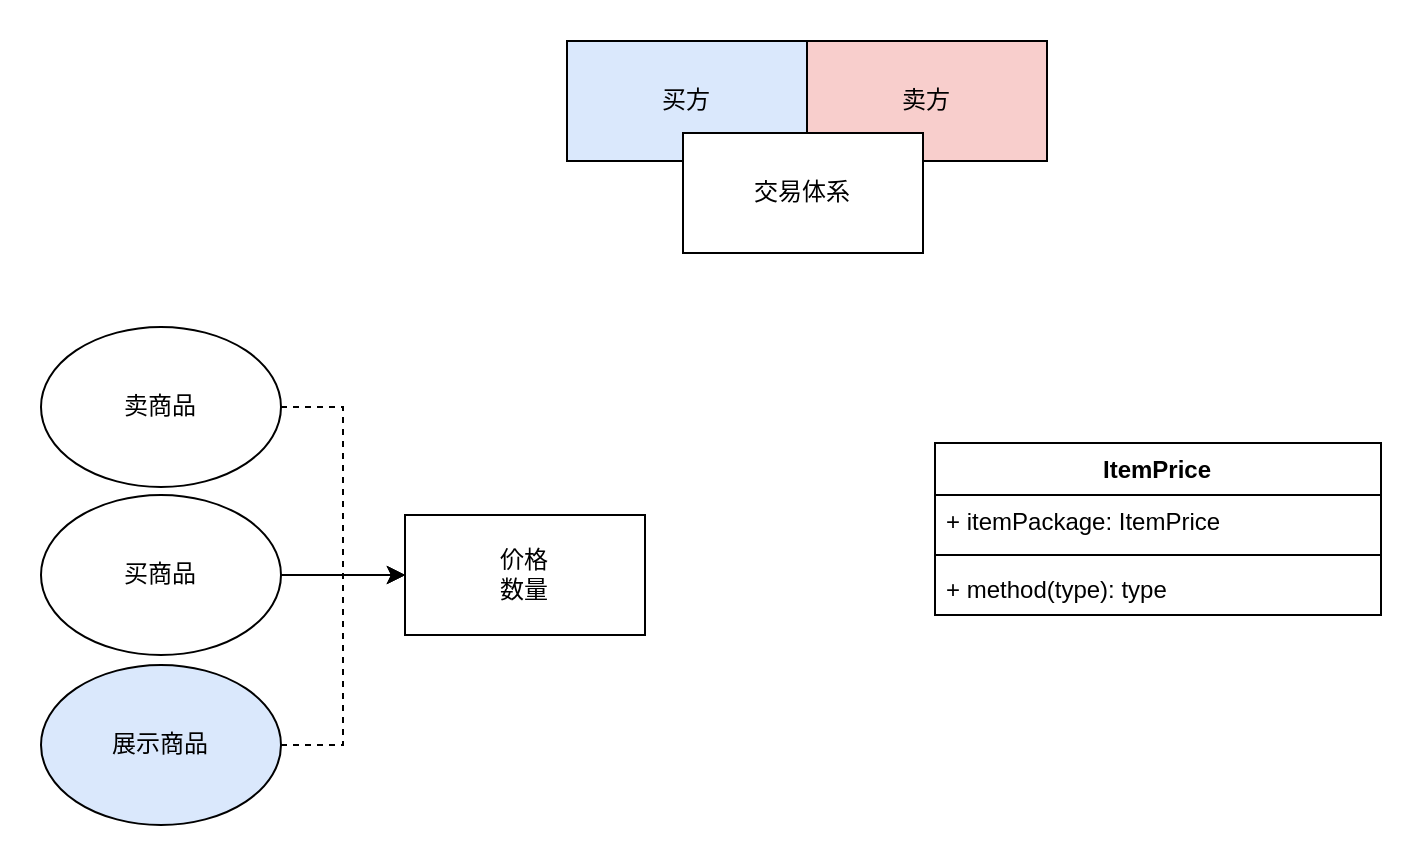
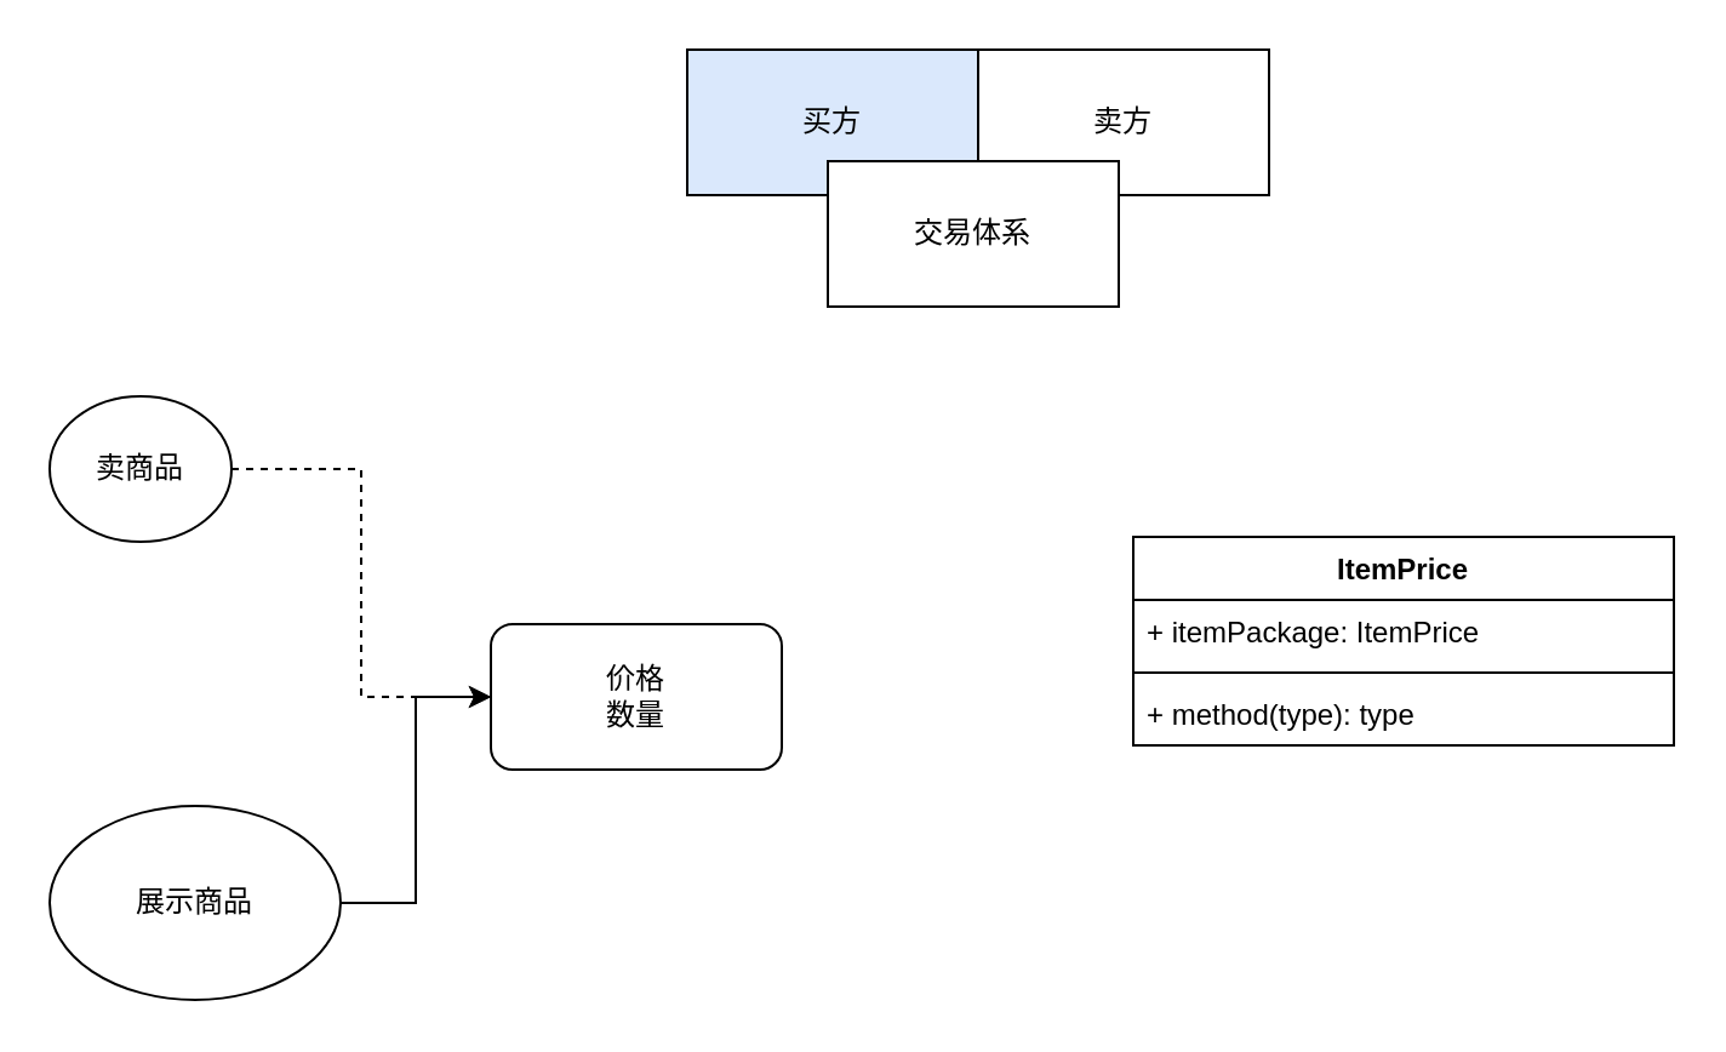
- <mxCell id="3" value="卖方" style="rounded=0;whiteSpace=wrap;html=1;fillColor=#f8cecc;" parent="1" vertex="1"><mxGeometry x="403" y="20" width="120" height="60" as="geometry" /></mxCell>
+ <mxCell id="3" value="卖方" style="rounded=0;whiteSpace=wrap;html=1;" parent="1" vertex="1"><mxGeometry x="403" y="20" width="120" height="60" as="geometry" /></mxCell>
- <mxCell id="8" value="卖商品" style="ellipse;whiteSpace=wrap;html=1;" parent="1" vertex="1"><mxGeometry x="20" y="163" width="120" height="80" as="geometry" /></mxCell>
+ <mxCell id="8" value="卖商品" style="ellipse;whiteSpace=wrap;html=1;" parent="1" vertex="1"><mxGeometry x="20" y="163" width="75" height="60" as="geometry" /></mxCell>
- <mxCell id="6" value="买商品" style="ellipse;whiteSpace=wrap;html=1;" parent="1" vertex="1"><mxGeometry x="20" y="247" width="120" height="80" as="geometry" /></mxCell>
- <mxCell id="5" style="edgeStyle=orthogonalEdgeStyle;rounded=0;orthogonalLoop=1;jettySize=auto;html=1;exitX=1;exitY=0.5;exitDx=0;exitDy=0;entryX=0;entryY=0.5;entryDx=0;entryDy=0;" parent="1" source="6" target="11" edge="1"><mxGeometry relative="1" as="geometry"><mxPoint x="187.138" y="287.103" as="targetPoint" /></mxGeometry></mxCell>
- <mxCell id="11" value="价格&lt;br&gt;数量" style="rounded=0;whiteSpace=wrap;html=1;" parent="1" vertex="1"><mxGeometry x="202" y="257" width="120" height="60" as="geometry" /></mxCell>
+ <mxCell id="11" value="价格&lt;br&gt;数量" style="whiteSpace=wrap;html=1;rounded=1;" parent="1" vertex="1"><mxGeometry x="202" y="257" width="120" height="60" as="geometry" /></mxCell>
- <mxCell id="9" style="edgeStyle=orthogonalEdgeStyle;rounded=0;orthogonalLoop=1;jettySize=auto;html=1;exitX=1;exitY=0.5;exitDx=0;exitDy=0;entryX=0;entryY=0.5;entryDx=0;entryDy=0;dashed=1;" parent="1" source="10" target="11" edge="1"><mxGeometry relative="1" as="geometry" /></mxCell>
+ <mxCell id="9" style="edgeStyle=orthogonalEdgeStyle;rounded=0;orthogonalLoop=1;jettySize=auto;html=1;exitX=1;exitY=0.5;exitDx=0;exitDy=0;entryX=0;entryY=0.5;entryDx=0;entryDy=0;" parent="1" source="10" target="11" edge="1"><mxGeometry relative="1" as="geometry" /></mxCell>
- <mxCell id="10" value="展示商品" style="ellipse;whiteSpace=wrap;html=1;fillColor=#dae8fc;" parent="1" vertex="1"><mxGeometry x="20" y="332" width="120" height="80" as="geometry" /></mxCell>
+ <mxCell id="10" value="展示商品" style="ellipse;whiteSpace=wrap;html=1;" parent="1" vertex="1"><mxGeometry x="20" y="332" width="120" height="80" as="geometry" /></mxCell>
